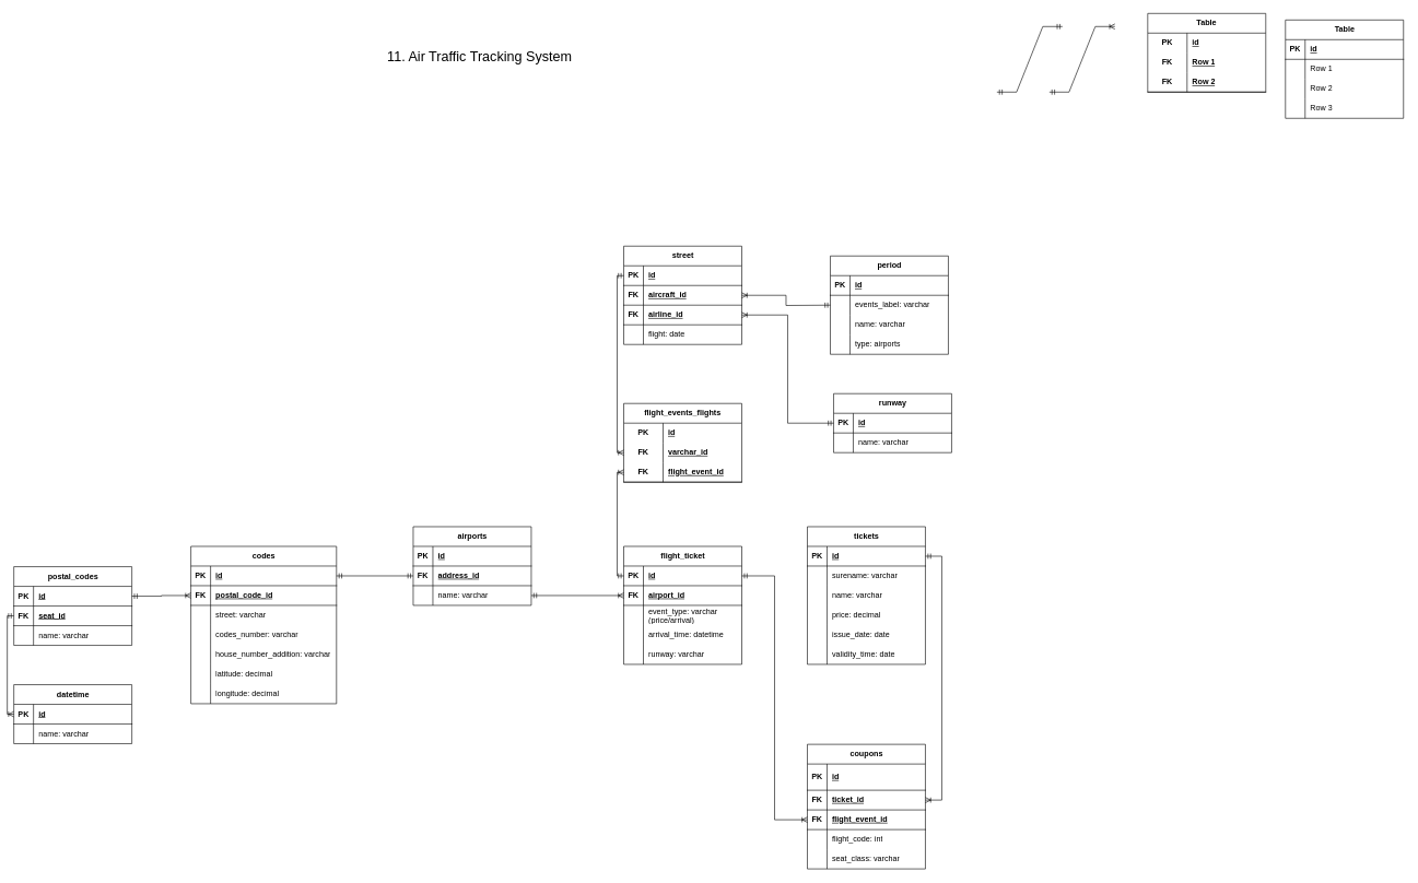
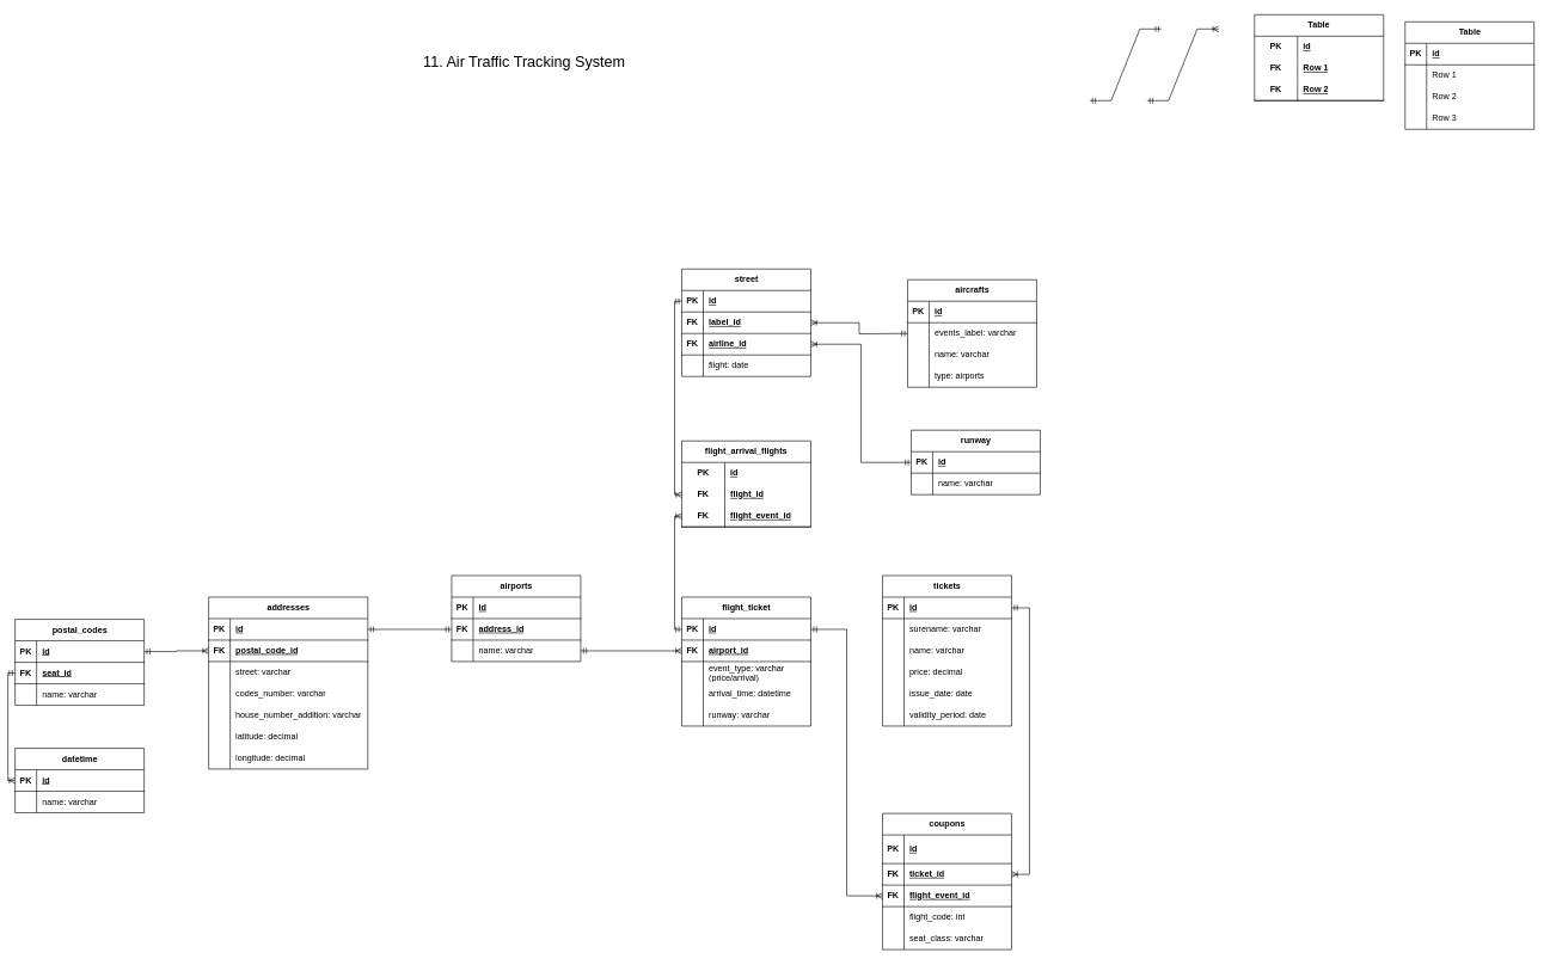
- <mxCell id="99" value="period" style="shape=table;startSize=30;container=1;collapsible=1;childLayout=tableLayout;fixedRows=1;rowLines=0;fontStyle=1;align=center;resizeLast=1;html=1;" parent="1" vertex="1"><mxGeometry x="1265" y="390" width="180" height="150" as="geometry" /></mxCell>
+ <mxCell id="99" value="aircrafts" style="shape=table;startSize=30;container=1;collapsible=1;childLayout=tableLayout;fixedRows=1;rowLines=0;fontStyle=1;align=center;resizeLast=1;html=1;" parent="1" vertex="1"><mxGeometry x="1265" y="390" width="180" height="150" as="geometry" /></mxCell>
- <mxCell id="76" value="aircraft_id" style="shape=partialRectangle;connectable=0;fillColor=none;top=0;left=0;bottom=0;right=0;align=left;spacingLeft=6;fontStyle=5;overflow=hidden;whiteSpace=wrap;html=1;" parent="74" vertex="1"><mxGeometry x="30" width="150" height="30" as="geometry"><mxRectangle width="150" height="30" as="alternateBounds" /></mxGeometry></mxCell>
+ <mxCell id="76" value="label_id" style="shape=partialRectangle;connectable=0;fillColor=none;top=0;left=0;bottom=0;right=0;align=left;spacingLeft=6;fontStyle=5;overflow=hidden;whiteSpace=wrap;html=1;" parent="74" vertex="1"><mxGeometry x="30" width="150" height="30" as="geometry"><mxRectangle width="150" height="30" as="alternateBounds" /></mxGeometry></mxCell>
- <mxCell id="150" value="&lt;span style=&quot;text-wrap-mode: nowrap;&quot;&gt;flight_events_&lt;/span&gt;&lt;span style=&quot;text-wrap-mode: nowrap;&quot;&gt;flights&lt;/span&gt;" style="shape=table;startSize=30;container=1;collapsible=1;childLayout=tableLayout;fixedRows=1;rowLines=0;fontStyle=1;align=center;resizeLast=1;html=1;whiteSpace=wrap;" parent="1" vertex="1"><mxGeometry x="950" y="615" width="180" height="120" as="geometry" /></mxCell>
+ <mxCell id="150" value="&lt;span style=&quot;text-wrap-mode: nowrap;&quot;&gt;flight_arrival_&lt;/span&gt;&lt;span style=&quot;text-wrap-mode: nowrap;&quot;&gt;flights&lt;/span&gt;" style="shape=table;startSize=30;container=1;collapsible=1;childLayout=tableLayout;fixedRows=1;rowLines=0;fontStyle=1;align=center;resizeLast=1;html=1;whiteSpace=wrap;" parent="1" vertex="1"><mxGeometry x="950" y="615" width="180" height="120" as="geometry" /></mxCell>
- <mxCell id="156" value="&lt;span style=&quot;text-align: center; text-wrap-mode: nowrap;&quot;&gt;varchar_id&lt;/span&gt;" style="shape=partialRectangle;connectable=0;fillColor=none;top=0;left=0;bottom=0;right=0;align=left;spacingLeft=6;fontStyle=5;overflow=hidden;html=1;whiteSpace=wrap;" parent="154" vertex="1"><mxGeometry x="60" width="120" height="30" as="geometry"><mxRectangle width="120" height="30" as="alternateBounds" /></mxGeometry></mxCell>
+ <mxCell id="156" value="&lt;span style=&quot;text-align: center; text-wrap-mode: nowrap;&quot;&gt;flight_id&lt;/span&gt;" style="shape=partialRectangle;connectable=0;fillColor=none;top=0;left=0;bottom=0;right=0;align=left;spacingLeft=6;fontStyle=5;overflow=hidden;html=1;whiteSpace=wrap;" parent="154" vertex="1"><mxGeometry x="60" width="120" height="30" as="geometry"><mxRectangle width="120" height="30" as="alternateBounds" /></mxGeometry></mxCell>
- <mxCell id="124" value="codes" style="shape=table;startSize=30;container=1;collapsible=1;childLayout=tableLayout;fixedRows=1;rowLines=0;fontStyle=1;align=center;resizeLast=1;html=1;" parent="1" vertex="1"><mxGeometry x="290" y="833" width="222" height="240" as="geometry" /></mxCell>
+ <mxCell id="124" value="addresses" style="shape=table;startSize=30;container=1;collapsible=1;childLayout=tableLayout;fixedRows=1;rowLines=0;fontStyle=1;align=center;resizeLast=1;html=1;" parent="1" vertex="1"><mxGeometry x="290" y="833" width="222" height="240" as="geometry" /></mxCell>
- <mxCell id="46" value="validity_time: date" style="shape=partialRectangle;connectable=0;fillColor=none;top=0;left=0;bottom=0;right=0;align=left;spacingLeft=6;overflow=hidden;whiteSpace=wrap;html=1;" parent="44" vertex="1"><mxGeometry x="30" width="150" height="30" as="geometry"><mxRectangle width="150" height="30" as="alternateBounds" /></mxGeometry></mxCell>
+ <mxCell id="46" value="validity_period: date" style="shape=partialRectangle;connectable=0;fillColor=none;top=0;left=0;bottom=0;right=0;align=left;spacingLeft=6;overflow=hidden;whiteSpace=wrap;html=1;" parent="44" vertex="1"><mxGeometry x="30" width="150" height="30" as="geometry"><mxRectangle width="150" height="30" as="alternateBounds" /></mxGeometry></mxCell>
